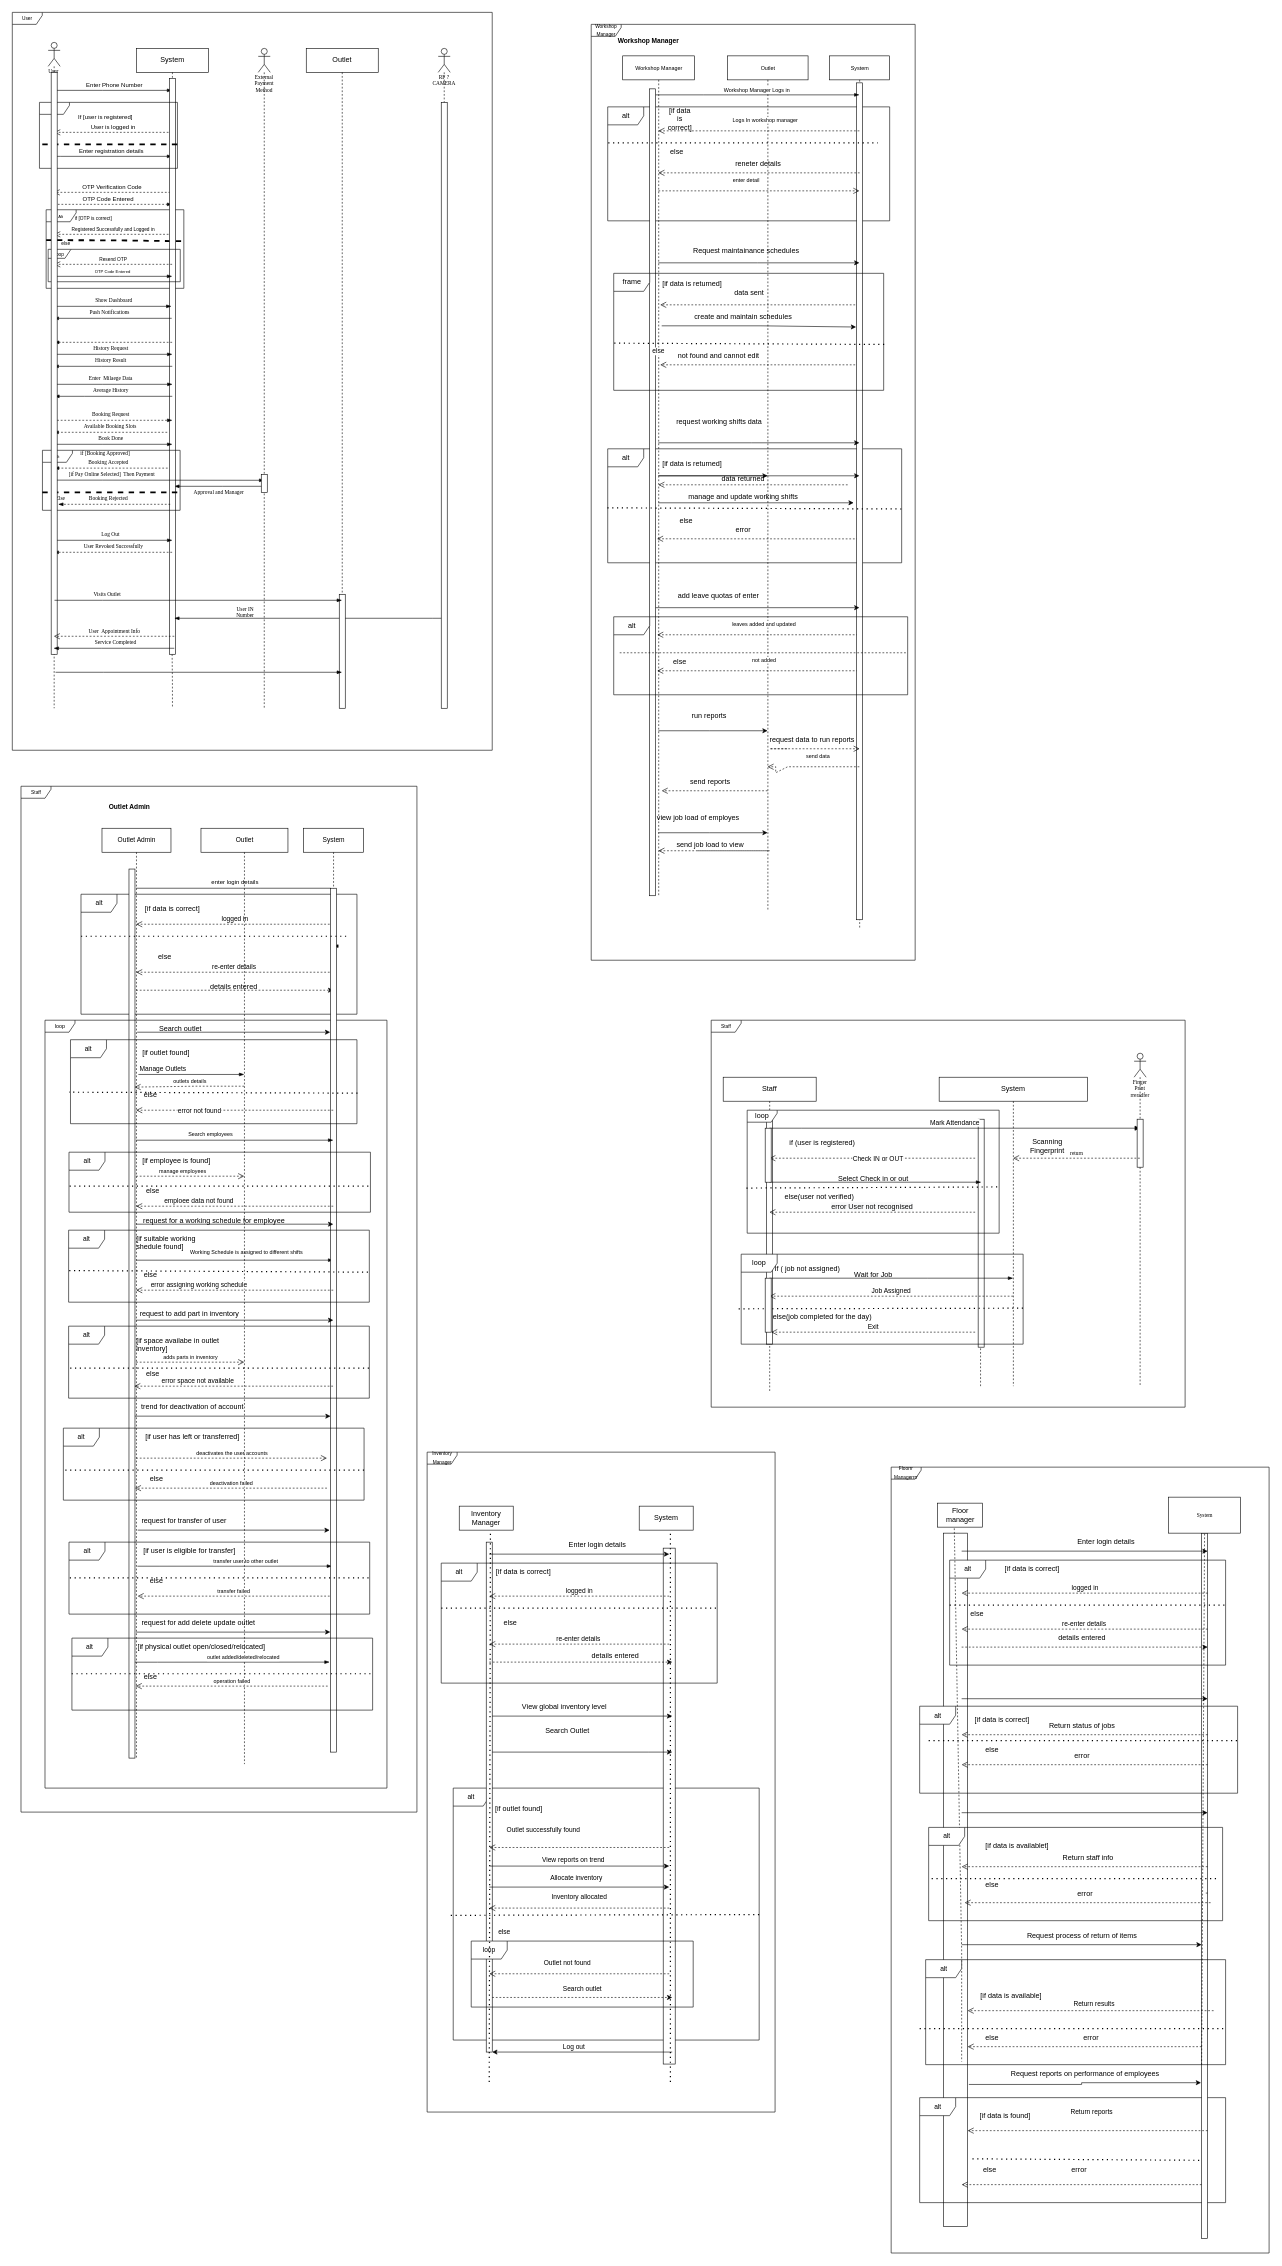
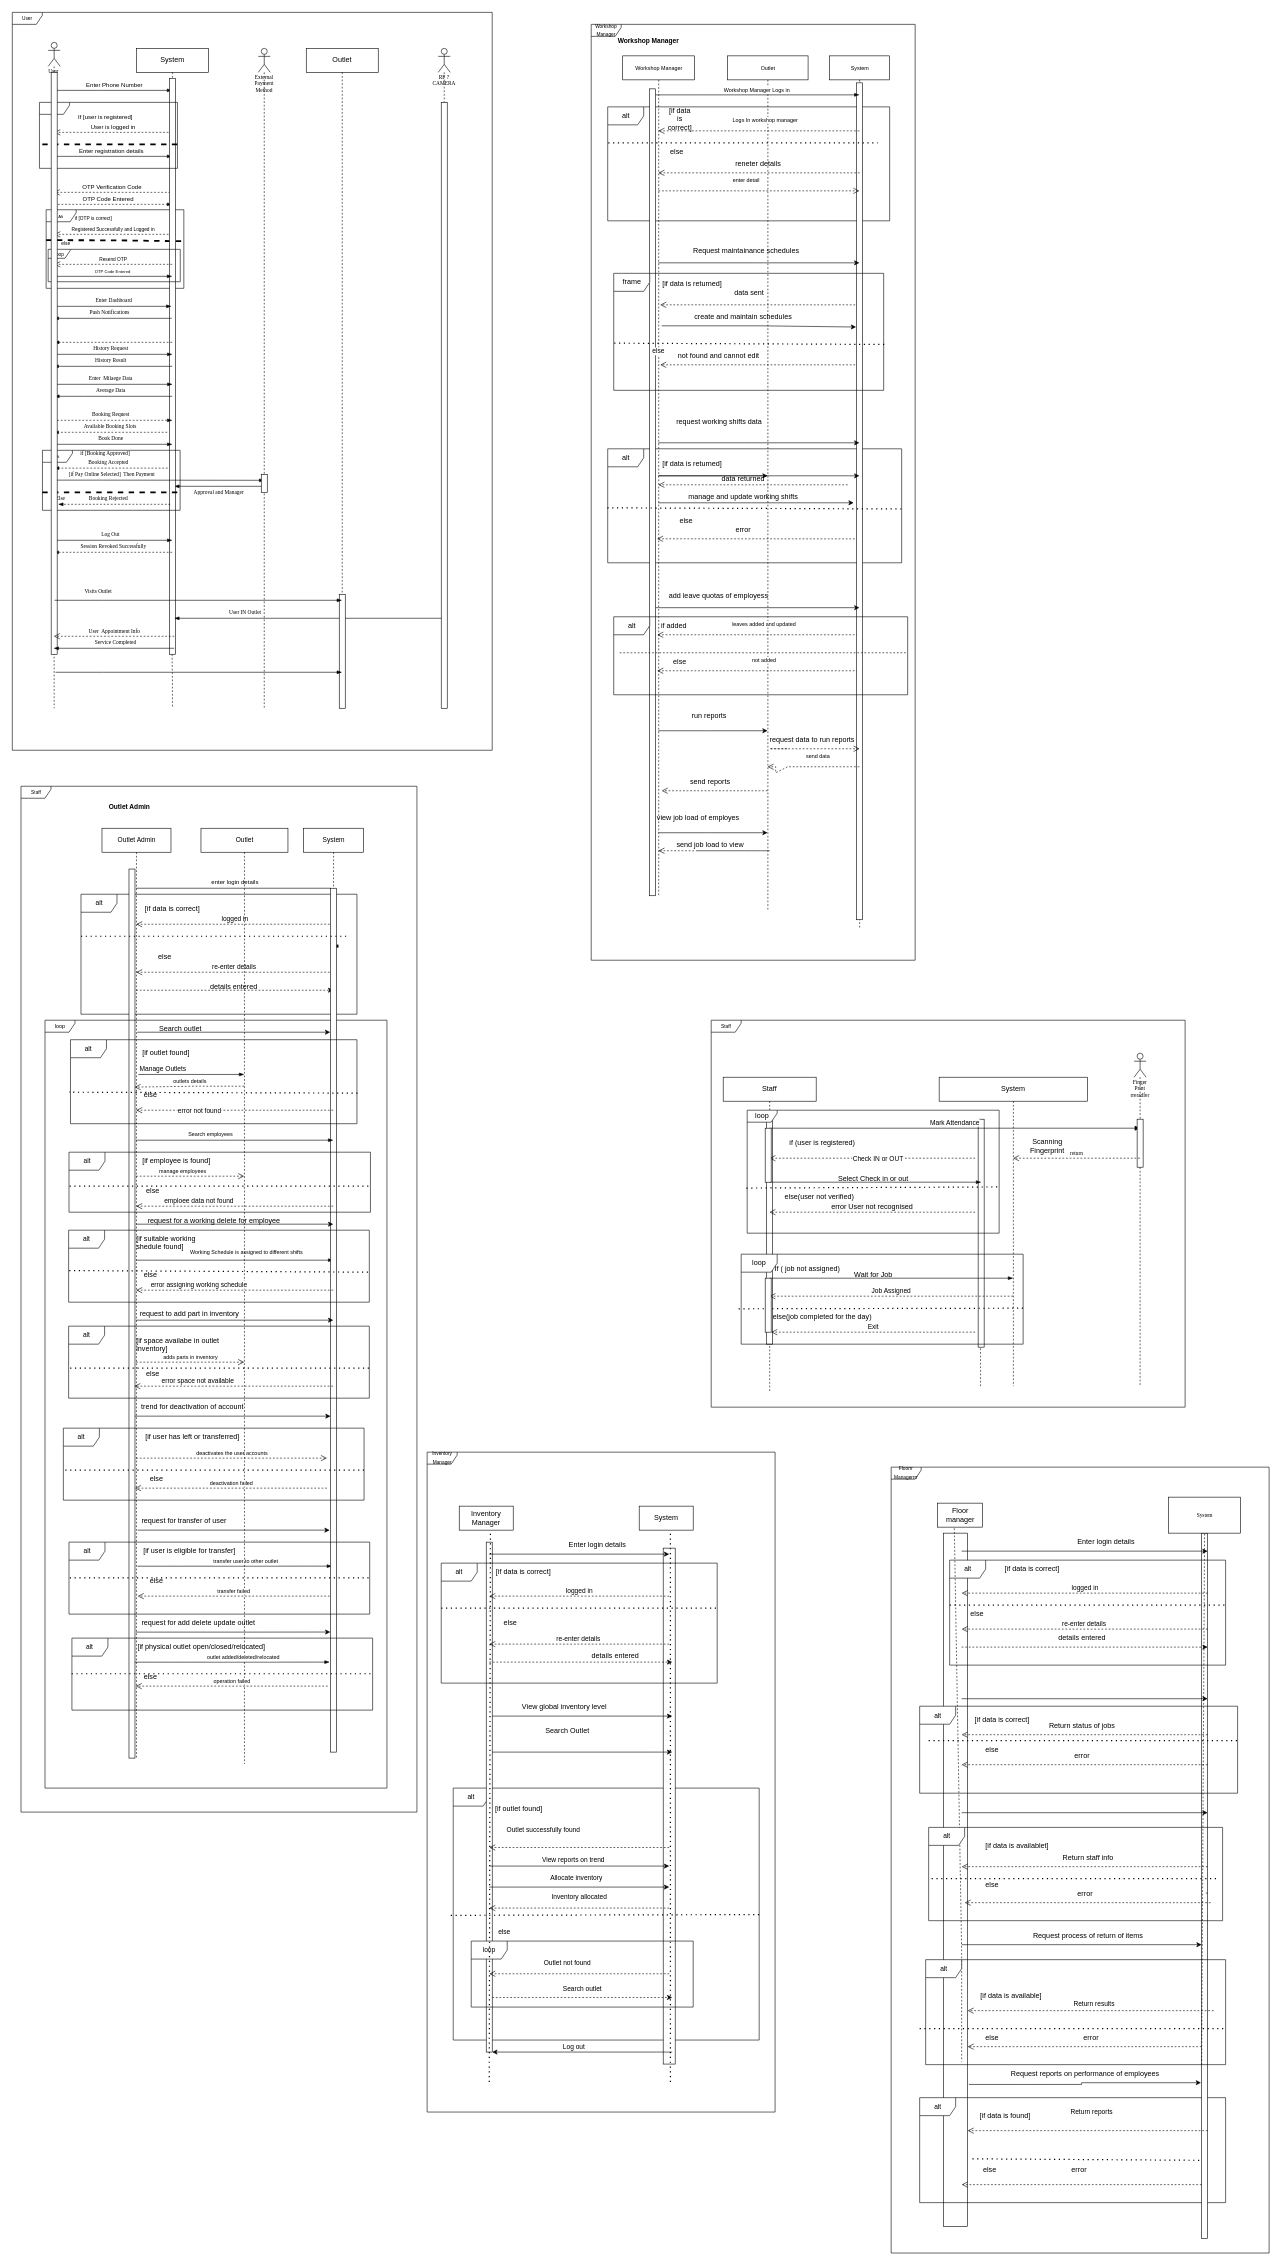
- <mxCell id="60" value="Show Dashboard" style="text;html=1;strokeColor=none;fillColor=none;align=center;verticalAlign=middle;whiteSpace=wrap;rounded=0;fontFamily=Times New Roman;fontSize=9;" parent="1" vertex="1"><mxGeometry x="134.39" y="490" width="111" height="20" as="geometry" /></mxCell>
+ <mxCell id="60" value="Enter Dashboard" style="text;html=1;strokeColor=none;fillColor=none;align=center;verticalAlign=middle;whiteSpace=wrap;rounded=0;fontFamily=Times New Roman;fontSize=9;" parent="1" vertex="1"><mxGeometry x="134.39" y="490" width="111" height="20" as="geometry" /></mxCell>
- <mxCell id="40" value="Average History" style="text;html=1;strokeColor=none;fillColor=none;align=center;verticalAlign=middle;whiteSpace=wrap;rounded=0;fontFamily=Times New Roman;fontSize=9;" parent="1" vertex="1"><mxGeometry x="129.29" y="640" width="111" height="20" as="geometry" /></mxCell>
+ <mxCell id="40" value="Average Data" style="text;html=1;strokeColor=none;fillColor=none;align=center;verticalAlign=middle;whiteSpace=wrap;rounded=0;fontFamily=Times New Roman;fontSize=9;" parent="1" vertex="1"><mxGeometry x="129.29" y="640" width="111" height="20" as="geometry" /></mxCell>
- <mxCell id="44" value="User Revoked Successfully" style="text;html=1;strokeColor=none;fillColor=none;align=center;verticalAlign=middle;whiteSpace=wrap;rounded=0;fontFamily=Times New Roman;fontSize=9;" parent="1" vertex="1"><mxGeometry x="109.11" y="900" width="160" height="20" as="geometry" /></mxCell>
+ <mxCell id="44" value="Session Revoked Successfully" style="text;html=1;strokeColor=none;fillColor=none;align=center;verticalAlign=middle;whiteSpace=wrap;rounded=0;fontFamily=Times New Roman;fontSize=9;" parent="1" vertex="1"><mxGeometry x="109.11" y="900" width="160" height="20" as="geometry" /></mxCell>
- <mxCell id="70" value="Visits Outlet" style="text;html=1;strokeColor=none;fillColor=none;align=center;verticalAlign=middle;whiteSpace=wrap;rounded=0;fontFamily=Times New Roman;fontSize=9;" parent="1" vertex="1"><mxGeometry x="150" y="980" width="56.68" height="20" as="geometry" /></mxCell>
+ <mxCell id="70" value="Visits Outlet" style="text;html=1;strokeColor=none;fillColor=none;align=center;verticalAlign=middle;whiteSpace=wrap;rounded=0;fontFamily=Times New Roman;fontSize=9;" parent="1" vertex="1"><mxGeometry x="135" y="975" width="56.68" height="20" as="geometry" /></mxCell>
- <mxCell id="249" value="add leave quotas of enter" style="text;html=1;align=center;verticalAlign=middle;resizable=0;points=[];autosize=1;strokeColor=none;fillColor=none;" vertex="1" parent="1"><mxGeometry x="1101.5" y="977.5" width="190" height="30" as="geometry" /></mxCell>
+ <mxCell id="249" value="add leave quotas of employess" style="text;html=1;align=center;verticalAlign=middle;resizable=0;points=[];autosize=1;strokeColor=none;fillColor=none;" vertex="1" parent="1"><mxGeometry x="1101.5" y="977.5" width="190" height="30" as="geometry" /></mxCell>
- <mxCell id="71" value="User IN Number" style="text;html=1;strokeColor=none;fillColor=none;align=center;verticalAlign=middle;whiteSpace=wrap;rounded=0;fontFamily=Times New Roman;fontSize=9;" parent="1" vertex="1"><mxGeometry x="380" y="1010" width="56.68" height="20" as="geometry" /></mxCell>
+ <mxCell id="71" value="User IN Outlet" style="text;html=1;strokeColor=none;fillColor=none;align=center;verticalAlign=middle;whiteSpace=wrap;rounded=0;fontFamily=Times New Roman;fontSize=9;" parent="1" vertex="1"><mxGeometry x="380" y="1010" width="56.68" height="20" as="geometry" /></mxCell>
+ <mxCell id="252" value="if added" style="text;html=1;strokeColor=none;fillColor=none;align=center;verticalAlign=middle;whiteSpace=wrap;rounded=0;" vertex="1" parent="1"><mxGeometry x="1092.5" y="1027.5" width="60" height="30" as="geometry" /></mxCell>
- <mxCell id="329" value="request for a working schedule for employee" style="text;html=1;align=center;verticalAlign=middle;resizable=0;points=[];autosize=1;strokeColor=none;fillColor=none;" vertex="1" parent="1"><mxGeometry x="225.75" y="2020" width="260" height="30" as="geometry" /></mxCell>
+ <mxCell id="329" value="request for a working delete for employee" style="text;html=1;align=center;verticalAlign=middle;resizable=0;points=[];autosize=1;strokeColor=none;fillColor=none;" vertex="1" parent="1"><mxGeometry x="225.75" y="2020" width="260" height="30" as="geometry" /></mxCell>
- <mxCell id="185" value="Request process of return of items" style="text;html=1;align=center;verticalAlign=middle;resizable=0;points=[];autosize=1;strokeColor=none;fillColor=none;" vertex="1" parent="1"><mxGeometry x="1697.5" y="3211" width="210" height="30" as="geometry" /></mxCell>
+ <mxCell id="185" value="Request process of return of items" style="text;html=1;align=center;verticalAlign=middle;resizable=0;points=[];autosize=1;strokeColor=none;fillColor=none;" vertex="1" parent="1"><mxGeometry x="1707.5" y="3211" width="210" height="30" as="geometry" /></mxCell>
